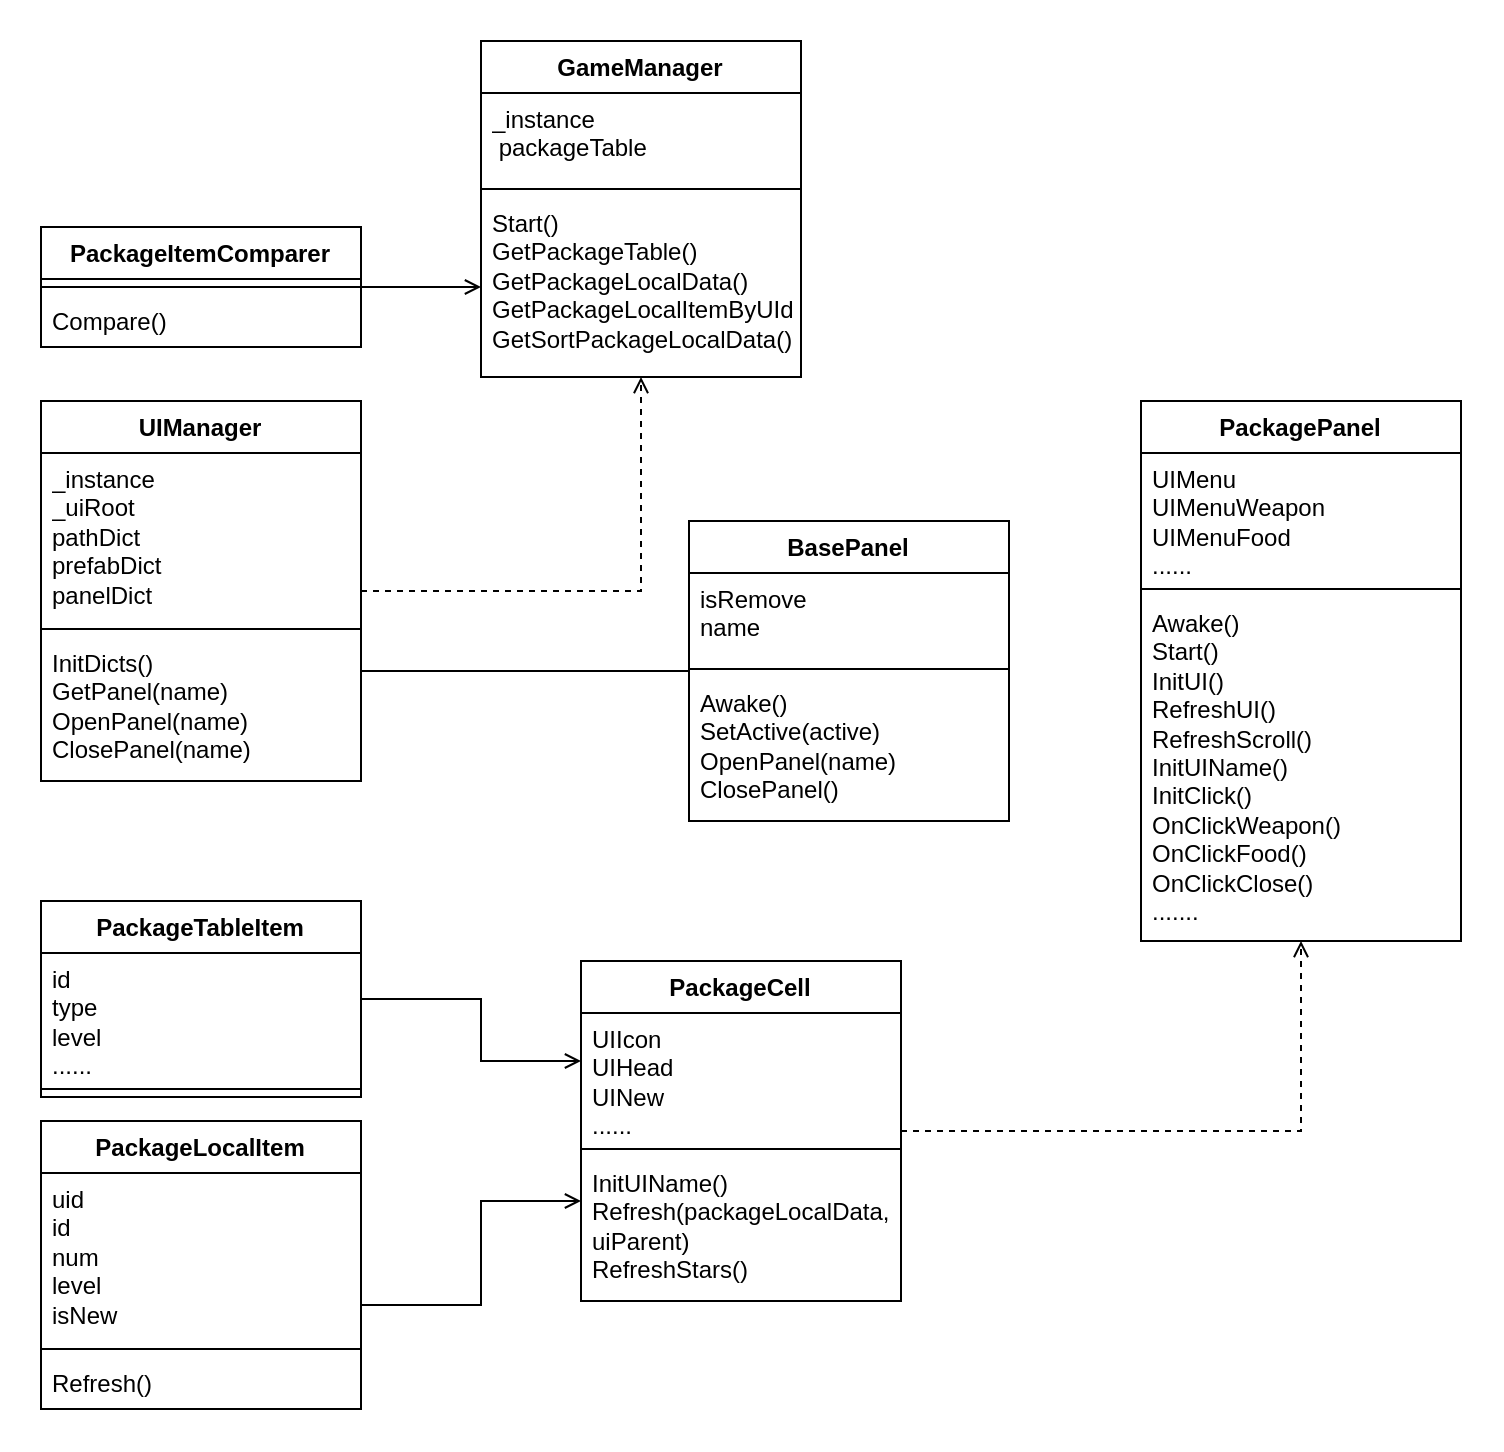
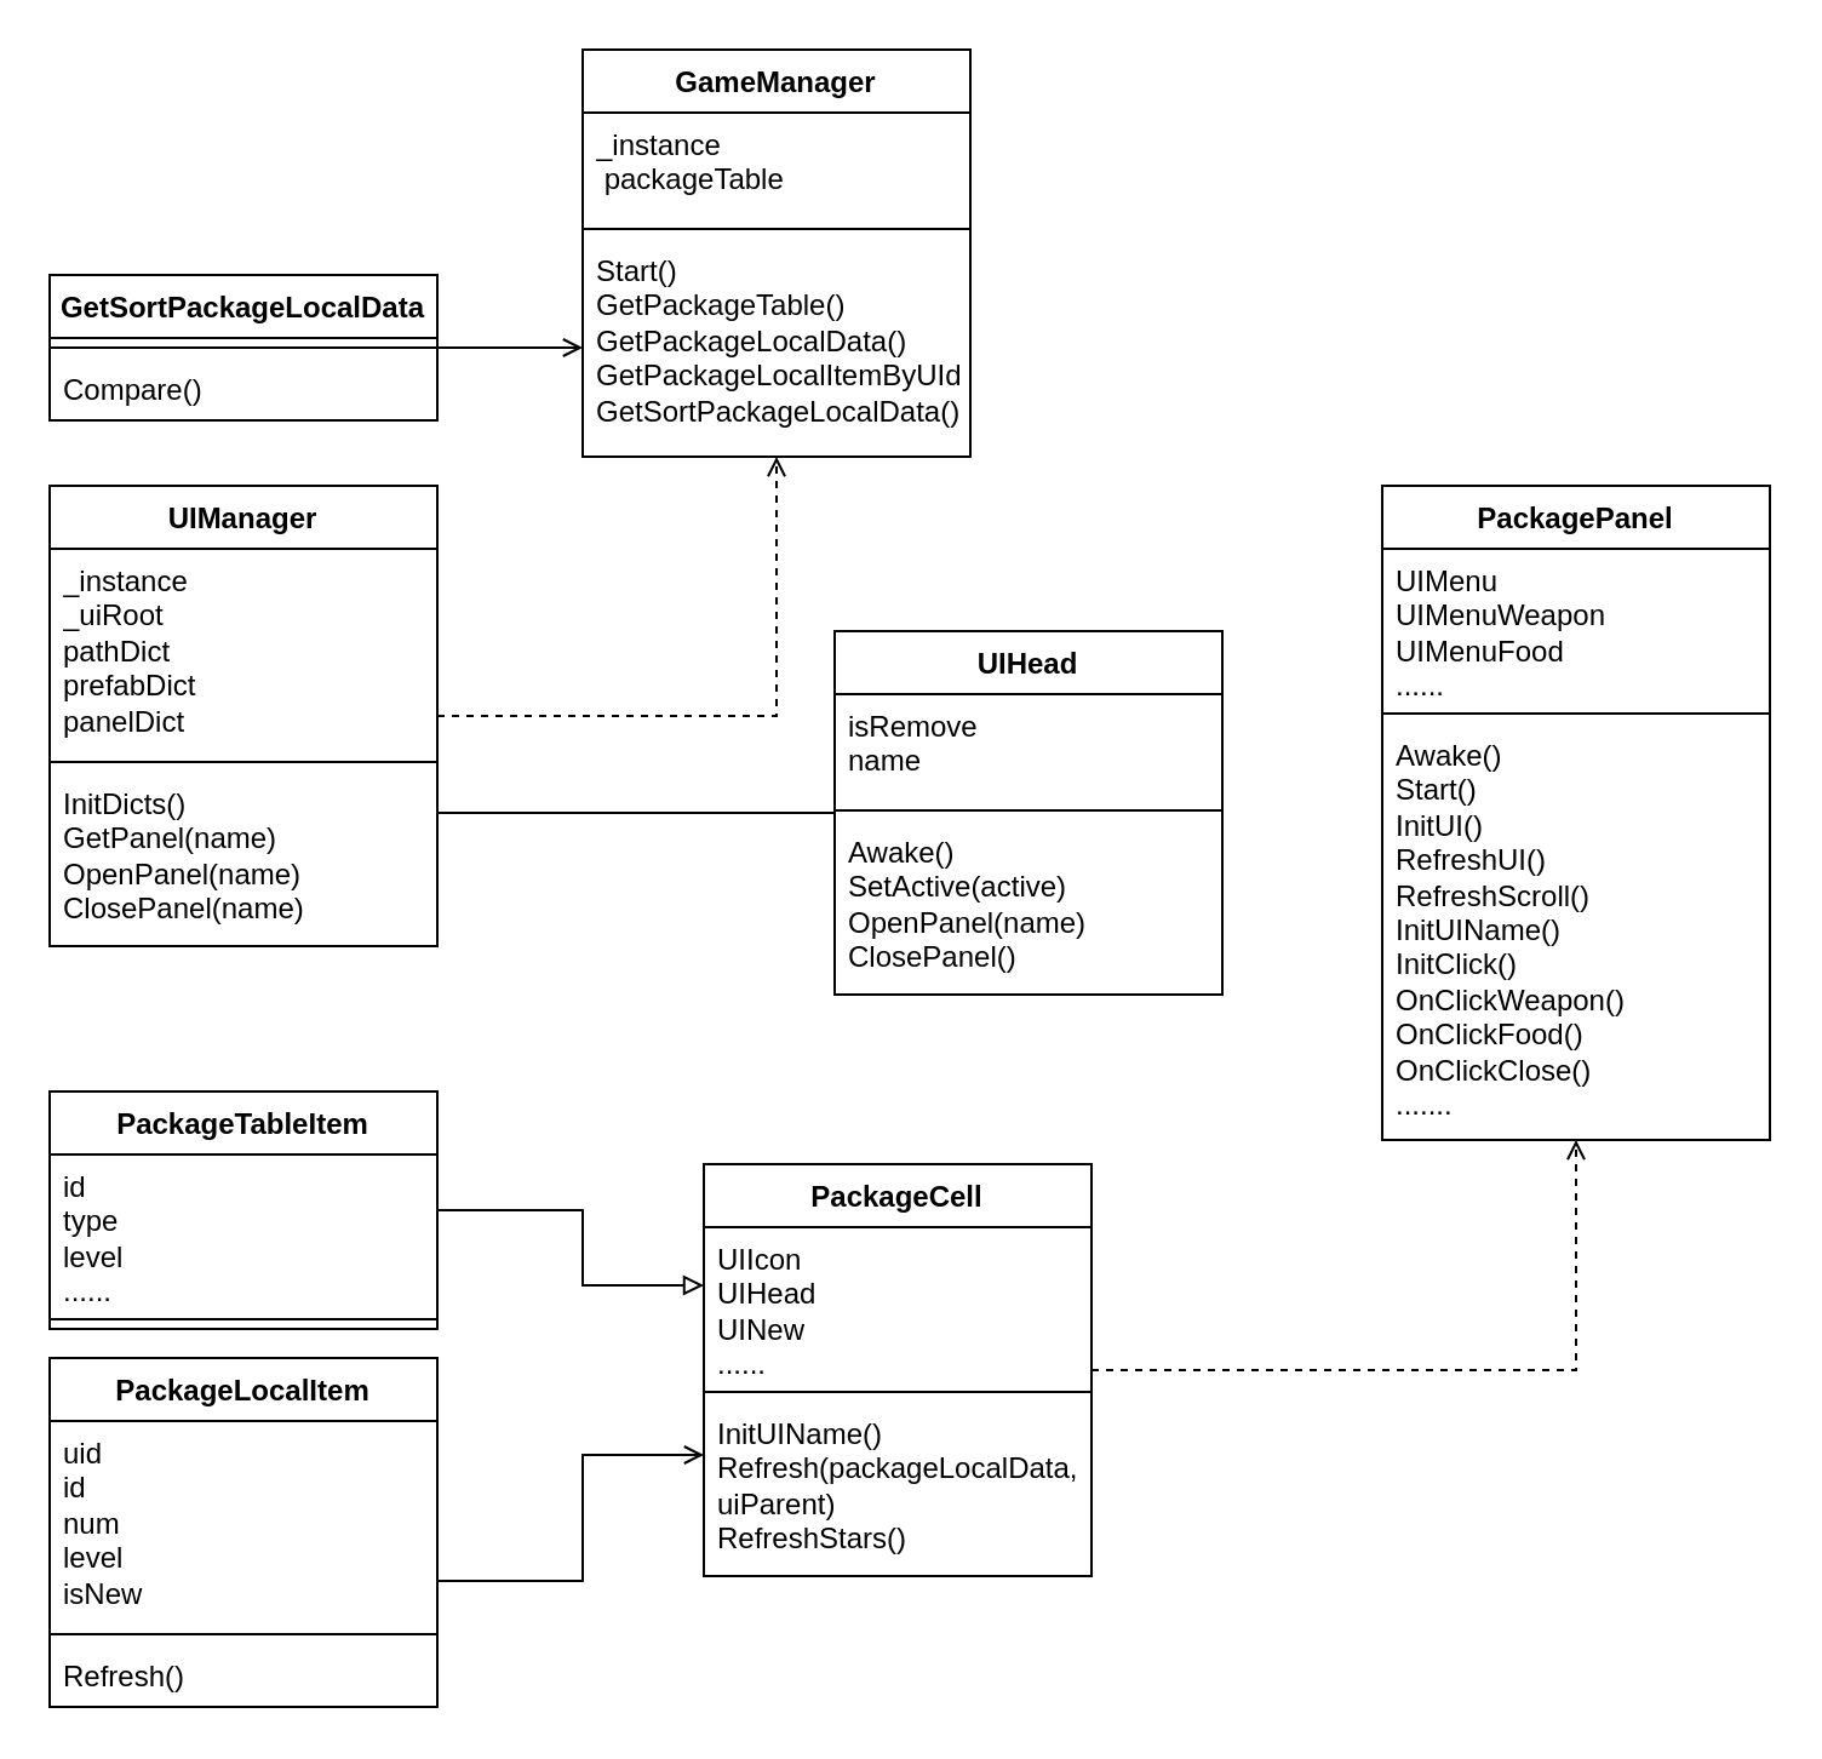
- <mxCell id="6" value="PackageItemComparer" style="swimlane;fontStyle=1;align=center;verticalAlign=top;childLayout=stackLayout;horizontal=1;startSize=26;horizontalStack=0;resizeParent=1;resizeParentMax=0;resizeLast=0;collapsible=1;marginBottom=0;whiteSpace=wrap;html=1;" vertex="1" parent="1"><mxGeometry x="20" y="113" width="160" height="60" as="geometry" /></mxCell>
+ <mxCell id="6" value="GetSortPackageLocalData" style="swimlane;fontStyle=1;align=center;verticalAlign=top;childLayout=stackLayout;horizontal=1;startSize=26;horizontalStack=0;resizeParent=1;resizeParentMax=0;resizeLast=0;collapsible=1;marginBottom=0;whiteSpace=wrap;html=1;" vertex="1" parent="1"><mxGeometry x="20" y="113" width="160" height="60" as="geometry" /></mxCell>
- <mxCell id="14" value="BasePanel" style="swimlane;fontStyle=1;align=center;verticalAlign=top;childLayout=stackLayout;horizontal=1;startSize=26;horizontalStack=0;resizeParent=1;resizeParentMax=0;resizeLast=0;collapsible=1;marginBottom=0;whiteSpace=wrap;html=1;" vertex="1" parent="1"><mxGeometry x="344" y="260" width="160" height="150" as="geometry" /></mxCell>
+ <mxCell id="14" value="UIHead" style="swimlane;fontStyle=1;align=center;verticalAlign=top;childLayout=stackLayout;horizontal=1;startSize=26;horizontalStack=0;resizeParent=1;resizeParentMax=0;resizeLast=0;collapsible=1;marginBottom=0;whiteSpace=wrap;html=1;" vertex="1" parent="1"><mxGeometry x="344" y="260" width="160" height="150" as="geometry" /></mxCell>
- <mxCell id="35" value="" style="endArrow=open;html=1;rounded=0;edgeStyle=orthogonalEdgeStyle;endFill=0;" edge="1" parent="1" source="28" target="24"><mxGeometry width="50" height="50" relative="1" as="geometry"><mxPoint x="350" y="520" as="sourcePoint" /><mxPoint x="400" y="470" as="targetPoint" /><Array as="points"><mxPoint x="240" y="499" /><mxPoint x="240" y="530" /></Array></mxGeometry></mxCell>
+ <mxCell id="35" value="" style="endArrow=block;html=1;rounded=0;edgeStyle=orthogonalEdgeStyle;endFill=0;" edge="1" parent="1" source="28" target="24"><mxGeometry width="50" height="50" relative="1" as="geometry"><mxPoint x="350" y="520" as="sourcePoint" /><mxPoint x="400" y="470" as="targetPoint" /><Array as="points"><mxPoint x="240" y="499" /><mxPoint x="240" y="530" /></Array></mxGeometry></mxCell>
